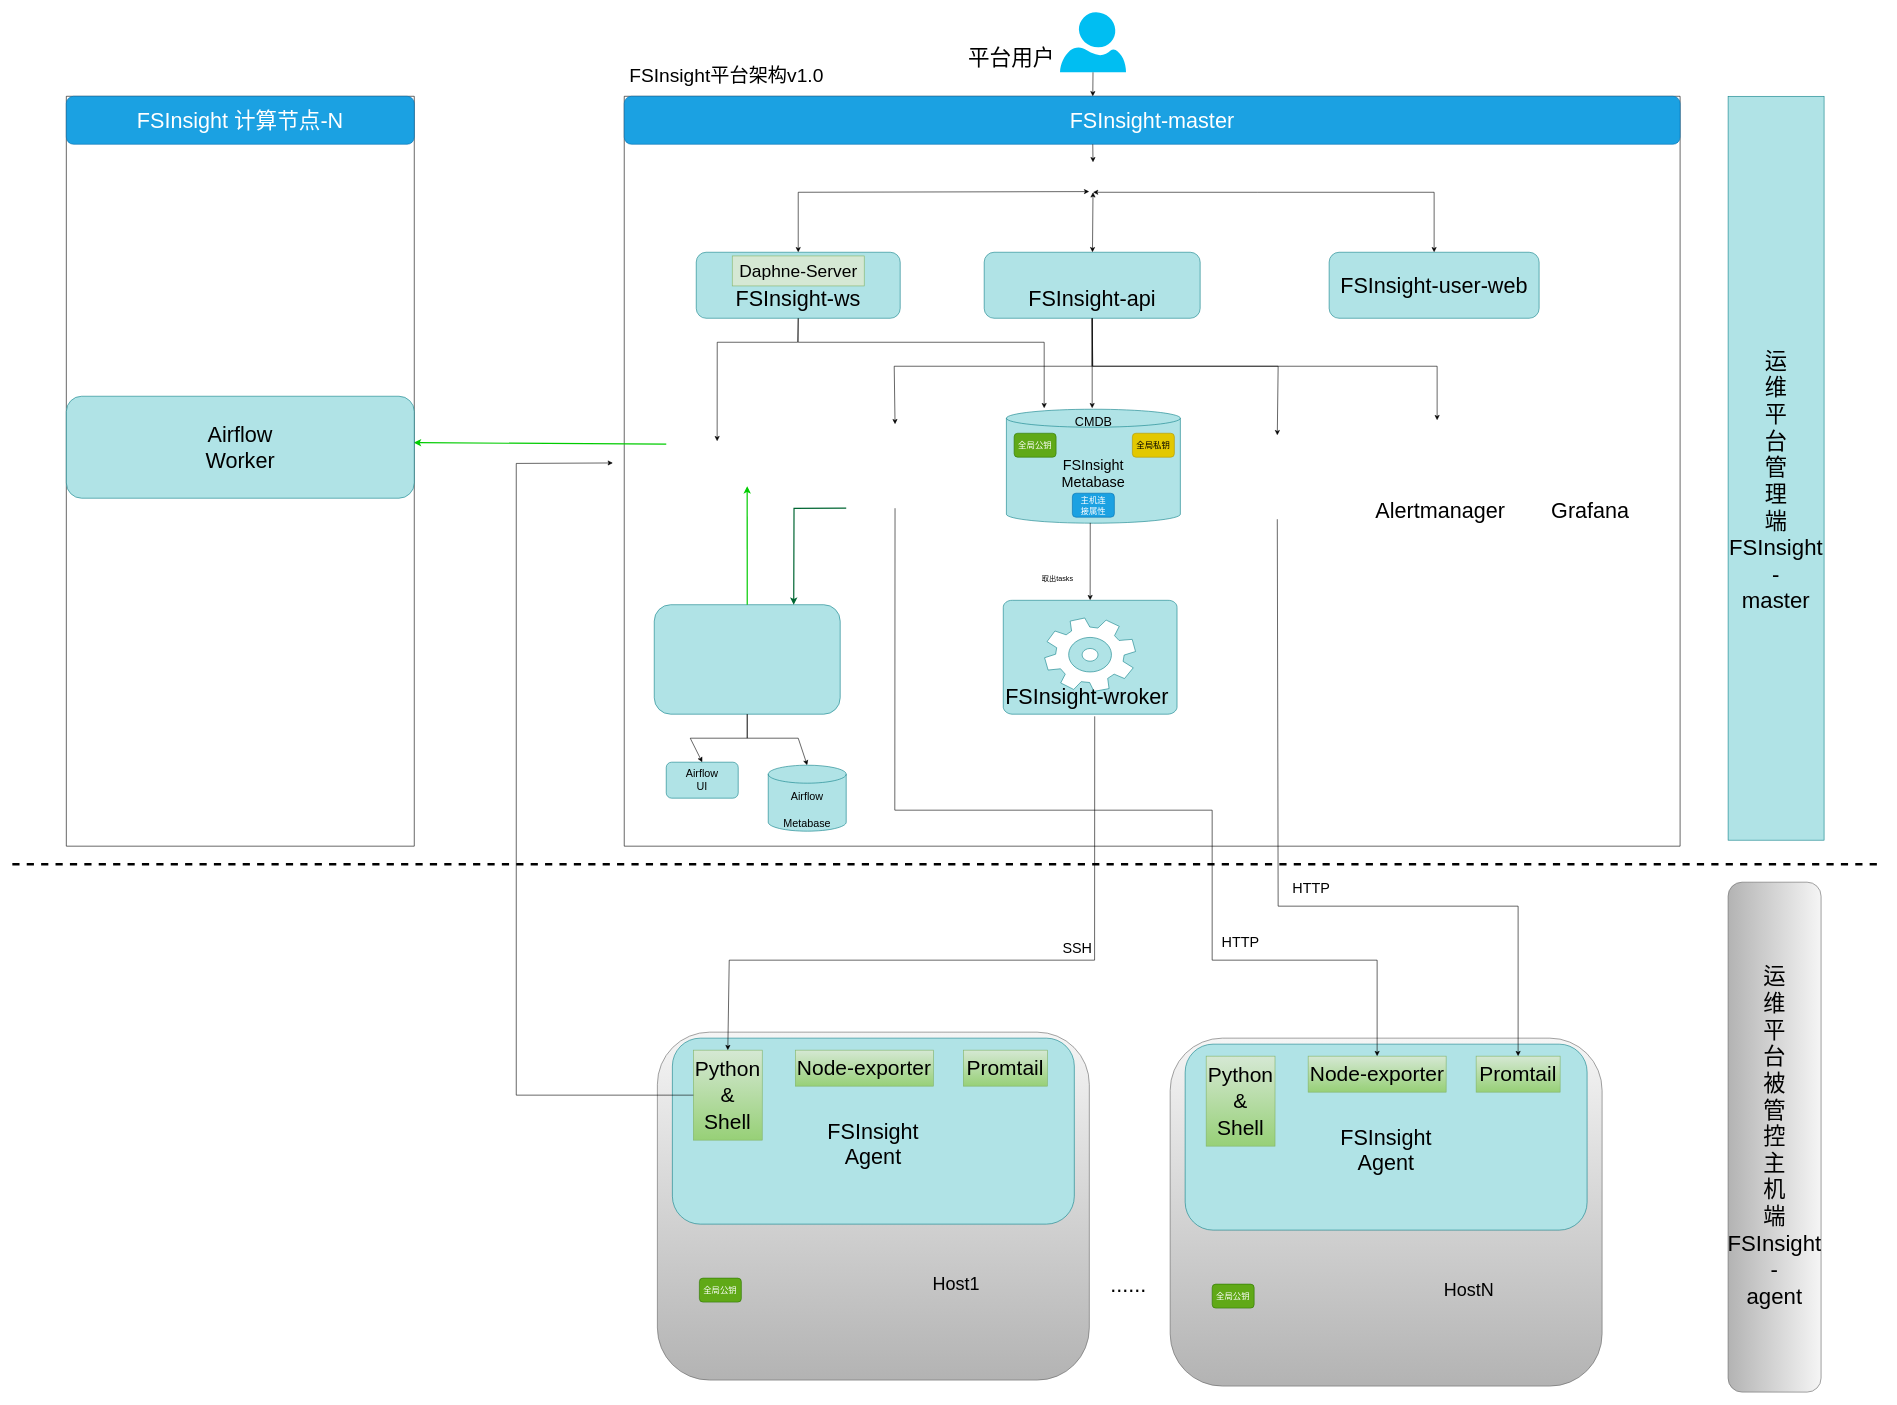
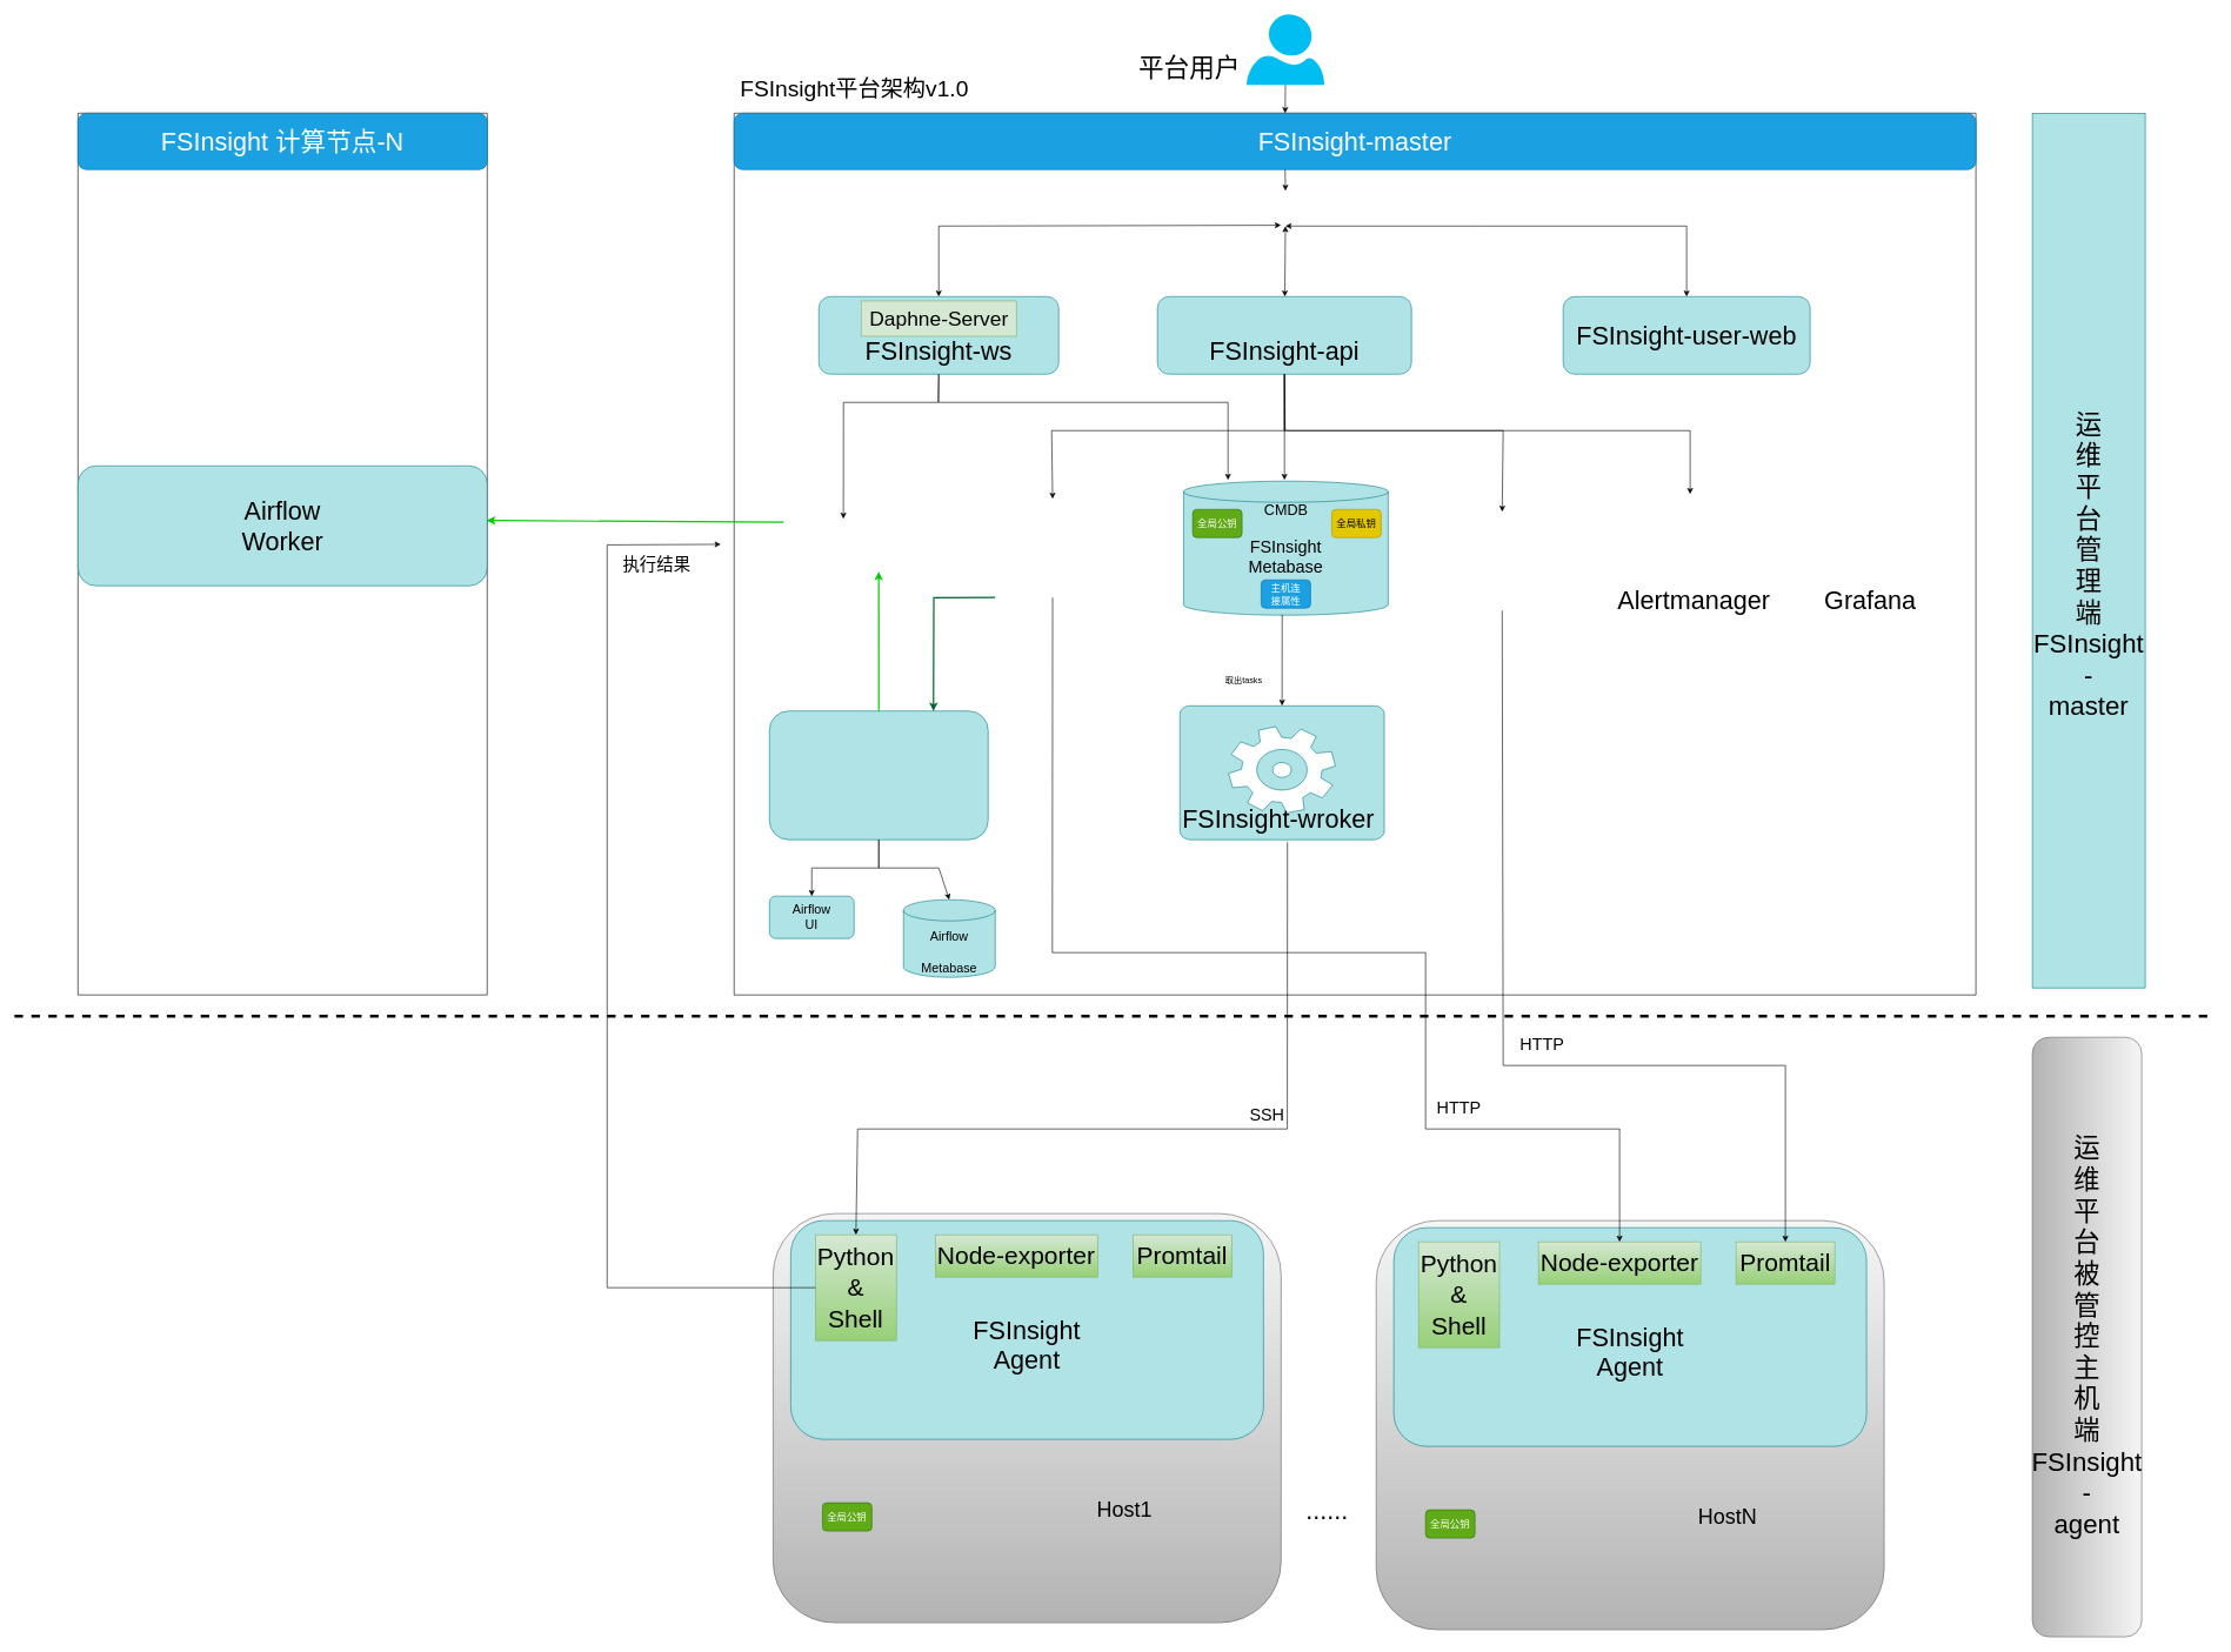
- <mxCell id="16" value="CMDB" style="text;html=1;align=center;verticalAlign=middle;resizable=0;points=[];autosize=1;strokeColor=none;fillColor=none;fontSize=21;" parent="2" vertex="1"><mxGeometry x="737" y="521.64" width="90" height="40" as="geometry" /></mxCell>
+ <mxCell id="16" value="CMDB" style="text;html=1;align=center;verticalAlign=middle;resizable=0;points=[];autosize=1;strokeColor=none;fillColor=none;fontSize=21;" parent="2" vertex="1"><mxGeometry x="737" y="541.64" width="90" height="40" as="geometry" /></mxCell>
+ <mxCell id="66" value="执行结果" style="text;html=1;align=center;verticalAlign=middle;resizable=0;points=[];autosize=1;strokeColor=none;fillColor=none;fontSize=24;" parent="1" vertex="1"><mxGeometry x="870" y="780" width="120" height="40" as="geometry" /></mxCell>
- <mxCell id="39" value="Airflow&lt;br&gt;UI" style="rounded=1;whiteSpace=wrap;html=1;fontSize=18;fillColor=#b0e3e6;strokeColor=#0e8088;" parent="2" vertex="1"><mxGeometry x="70" y="1110" width="120" height="60" as="geometry" /></mxCell>
+ <mxCell id="39" value="Airflow&lt;br&gt;UI" style="rounded=1;whiteSpace=wrap;html=1;fontSize=18;fillColor=#b0e3e6;strokeColor=#0e8088;" parent="2" vertex="1"><mxGeometry x="50" y="1110" width="120" height="60" as="geometry" /></mxCell>
